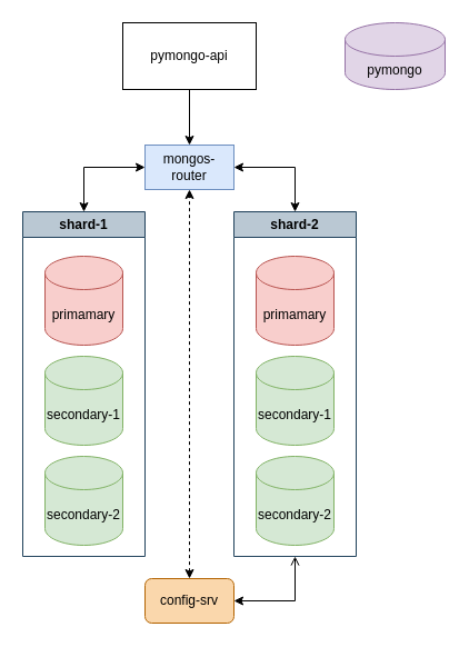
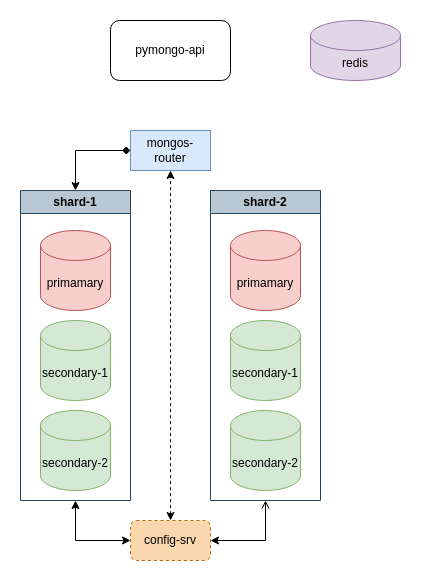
- <mxCell id="3" value="pymongo-api" style="whiteSpace=wrap;html=1;rounded=0;" parent="1" vertex="1"><mxGeometry x="110" y="20" width="120" height="60" as="geometry" /></mxCell>
+ <mxCell id="3" value="pymongo-api" style="rounded=1;whiteSpace=wrap;html=1;" parent="1" vertex="1"><mxGeometry x="110" y="20" width="120" height="60" as="geometry" /></mxCell>
- <mxCell id="19" value="pymongo" style="shape=cylinder3;whiteSpace=wrap;html=1;boundedLbl=1;backgroundOutline=1;size=15;fillColor=#e1d5e7;strokeColor=#9673a6;" parent="1" vertex="1"><mxGeometry x="310" y="20" width="90" height="60" as="geometry" /></mxCell>
+ <mxCell id="19" value="redis" style="shape=cylinder3;whiteSpace=wrap;html=1;boundedLbl=1;backgroundOutline=1;size=15;fillColor=#e1d5e7;strokeColor=#9673a6;" parent="1" vertex="1"><mxGeometry x="310" y="20" width="90" height="60" as="geometry" /></mxCell>
- <mxCell id="2" style="edgeStyle=orthogonalEdgeStyle;rounded=0;orthogonalLoop=1;jettySize=auto;html=1;" parent="1" source="3" target="12" edge="1"><mxGeometry relative="1" as="geometry" /></mxCell>
- <mxCell id="13" value="" style="endArrow=classic;startArrow=classic;html=1;rounded=0;entryX=0;entryY=0.5;entryDx=0;entryDy=0;exitX=0.5;exitY=0;exitDx=0;exitDy=0;" parent="1" source="4" target="12" edge="1"><mxGeometry width="50" height="50" relative="1" as="geometry"><mxPoint x="70" y="170" as="sourcePoint" /><mxPoint x="120" y="120" as="targetPoint" /><Array as="points"><mxPoint x="75" y="150" /></Array></mxGeometry></mxCell>
+ <mxCell id="13" value="" style="endArrow=diamond;startArrow=classic;html=1;rounded=0;entryX=0;entryY=0.5;entryDx=0;entryDy=0;exitX=0.5;exitY=0;exitDx=0;exitDy=0;" parent="1" source="4" target="12" edge="1"><mxGeometry width="50" height="50" relative="1" as="geometry"><mxPoint x="70" y="170" as="sourcePoint" /><mxPoint x="120" y="120" as="targetPoint" /><Array as="points"><mxPoint x="75" y="150" /></Array></mxGeometry></mxCell>
- <mxCell id="14" value="" style="endArrow=classic;startArrow=classic;html=1;rounded=0;exitX=1;exitY=0.5;exitDx=0;exitDy=0;entryX=0.5;entryY=0;entryDx=0;entryDy=0;" parent="1" source="12" target="8" edge="1"><mxGeometry width="50" height="50" relative="1" as="geometry"><mxPoint x="260" y="130" as="sourcePoint" /><mxPoint x="310" y="80" as="targetPoint" /><Array as="points"><mxPoint x="265" y="150" /></Array></mxGeometry></mxCell>
+ <mxCell id="17" value="" style="endArrow=classic;startArrow=classic;html=1;rounded=0;entryX=0;entryY=0.5;entryDx=0;entryDy=0;exitX=0.5;exitY=1;exitDx=0;exitDy=0;" parent="1" source="4" target="16" edge="1"><mxGeometry width="50" height="50" relative="1" as="geometry"><mxPoint x="30" y="600" as="sourcePoint" /><mxPoint x="80" y="550" as="targetPoint" /><Array as="points"><mxPoint x="75" y="540" /></Array></mxGeometry></mxCell>
- <mxCell id="16" value="config-srv" style="rounded=1;whiteSpace=wrap;html=1;fillColor=#fad7ac;strokeColor=#b46504;" parent="1" vertex="1"><mxGeometry x="130" y="520" width="80" height="40" as="geometry" /></mxCell>
+ <mxCell id="16" value="config-srv" style="rounded=1;whiteSpace=wrap;html=1;fillColor=#fad7ac;strokeColor=#b46504;dashed=1;" parent="1" vertex="1"><mxGeometry x="130" y="520" width="80" height="40" as="geometry" /></mxCell>
